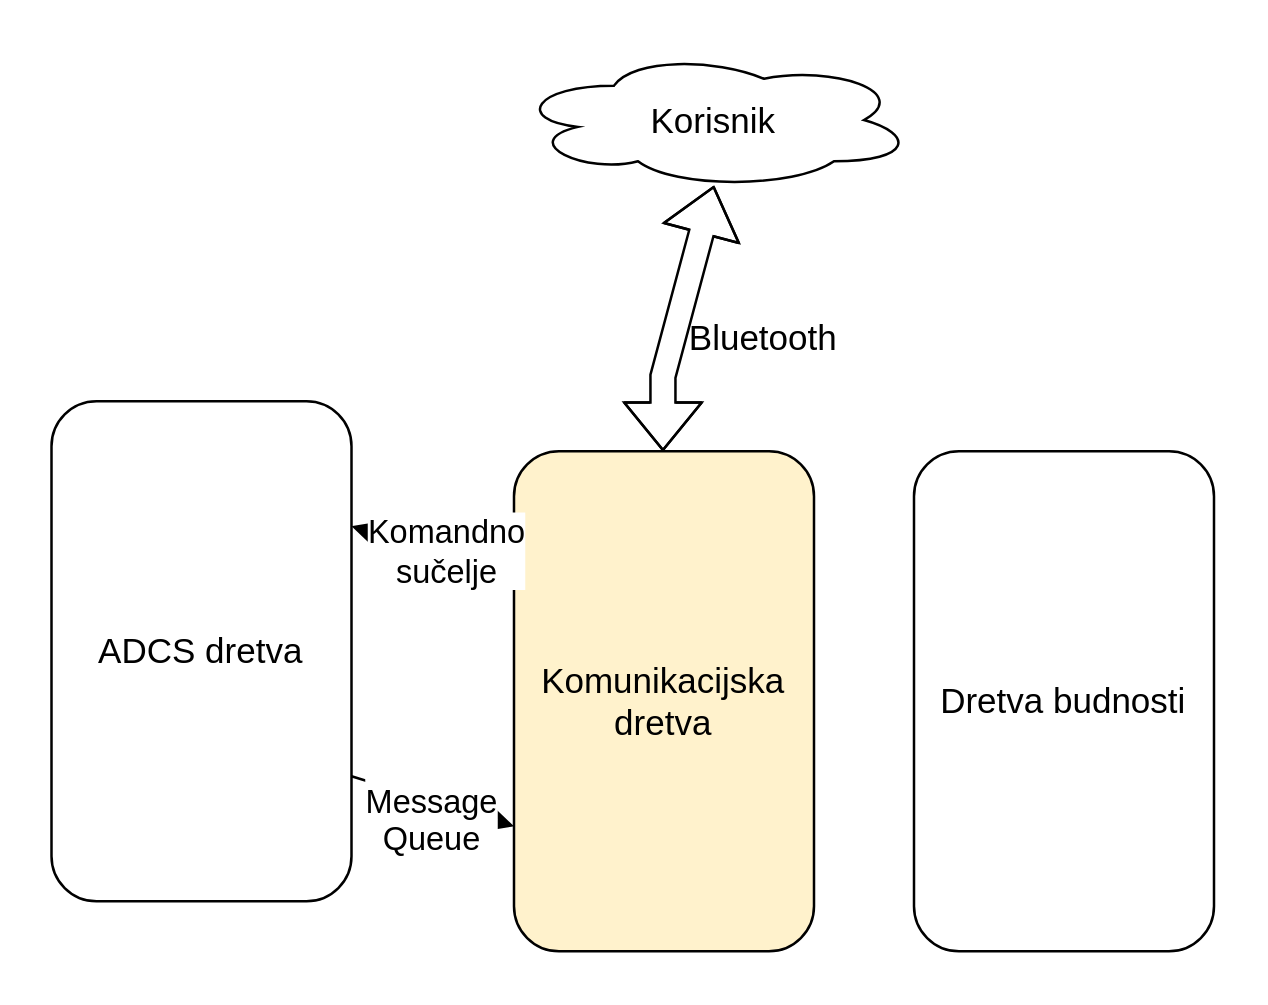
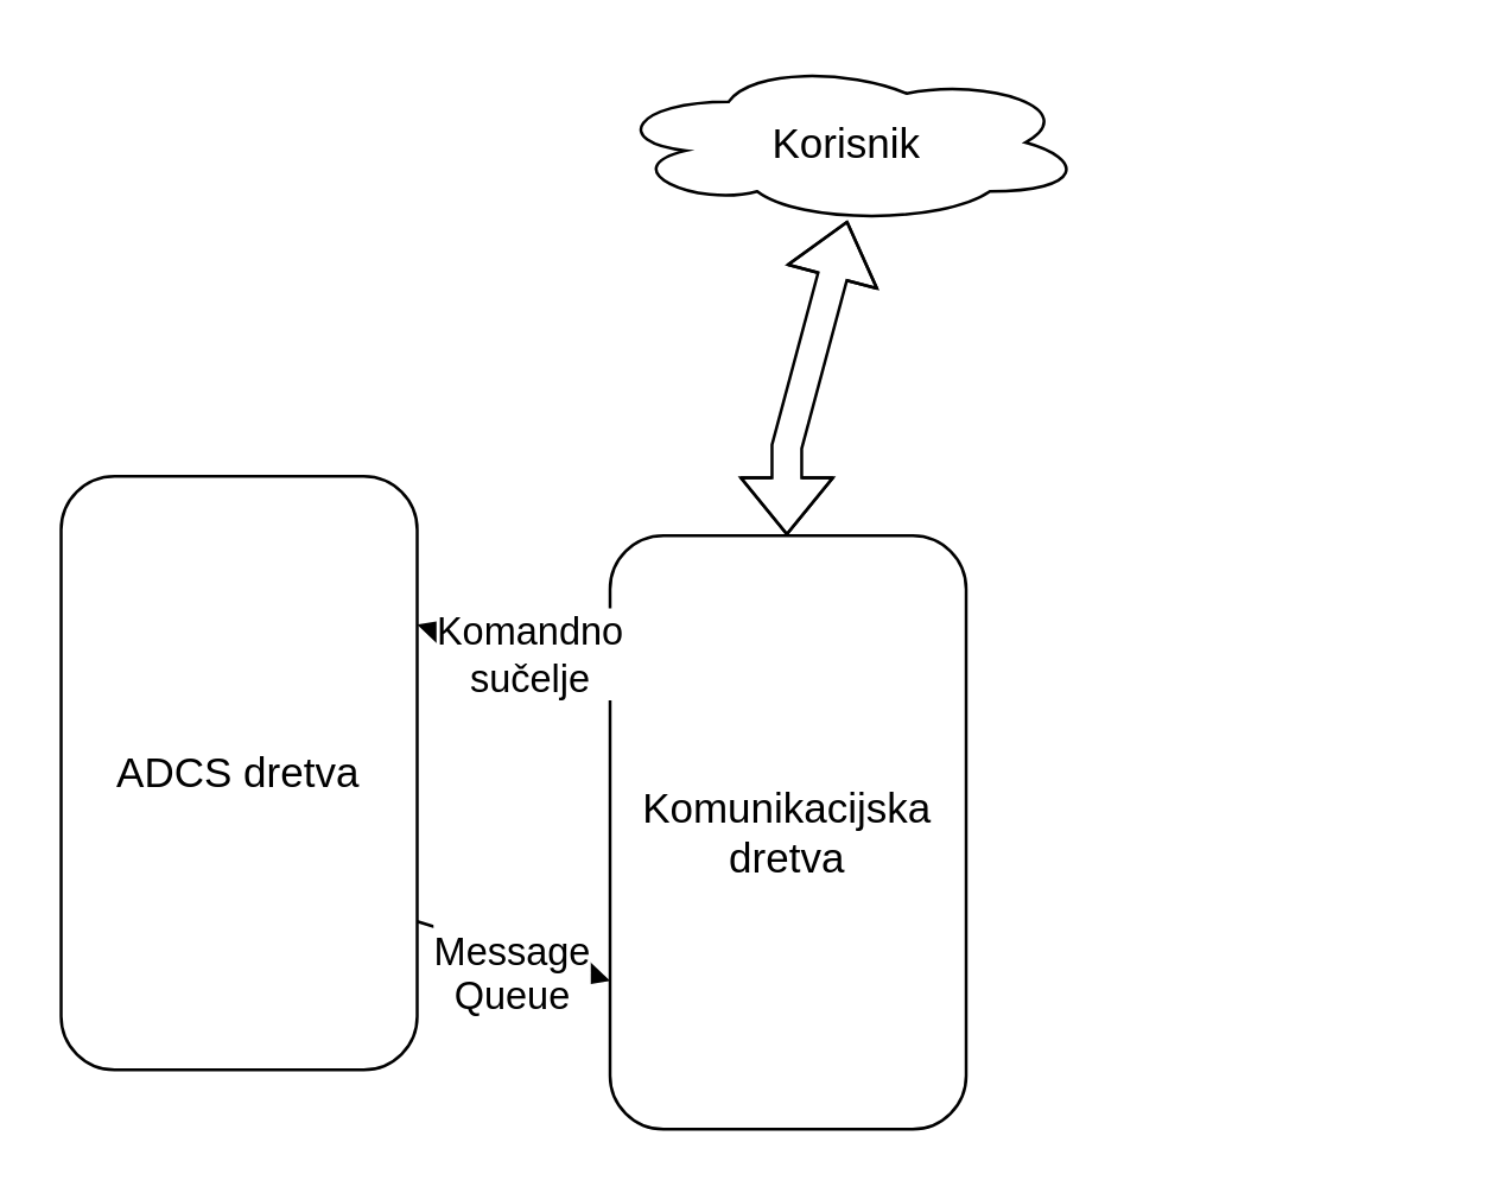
- <mxCell id="10" value="&lt;div&gt;Bluetooth&lt;/div&gt;" style="text;html=1;strokeColor=none;fillColor=none;align=center;verticalAlign=middle;whiteSpace=wrap;rounded=0;fontSize=14;" vertex="1" parent="1"><mxGeometry x="275" y="120" width="60" height="30" as="geometry" /></mxCell>
- <mxCell id="3" value="&lt;div style=&quot;font-size: 14px;&quot;&gt;Komunikacijska dretva&lt;/div&gt;" style="rounded=1;whiteSpace=wrap;html=1;fontSize=14;fillColor=#fff2cc;" vertex="1" parent="1"><mxGeometry x="205" y="180" width="120" height="200" as="geometry" /></mxCell>
+ <mxCell id="3" value="&lt;div style=&quot;font-size: 14px;&quot;&gt;Komunikacijska dretva&lt;/div&gt;" style="rounded=1;whiteSpace=wrap;html=1;fontSize=14;" vertex="1" parent="1"><mxGeometry x="205" y="180" width="120" height="200" as="geometry" /></mxCell>
- <mxCell id="4" value="&lt;div style=&quot;font-size: 14px;&quot;&gt;Dretva budnosti&lt;/div&gt;" style="rounded=1;whiteSpace=wrap;html=1;" vertex="1" parent="1"><mxGeometry x="365" y="180" width="120" height="200" as="geometry" /></mxCell>
